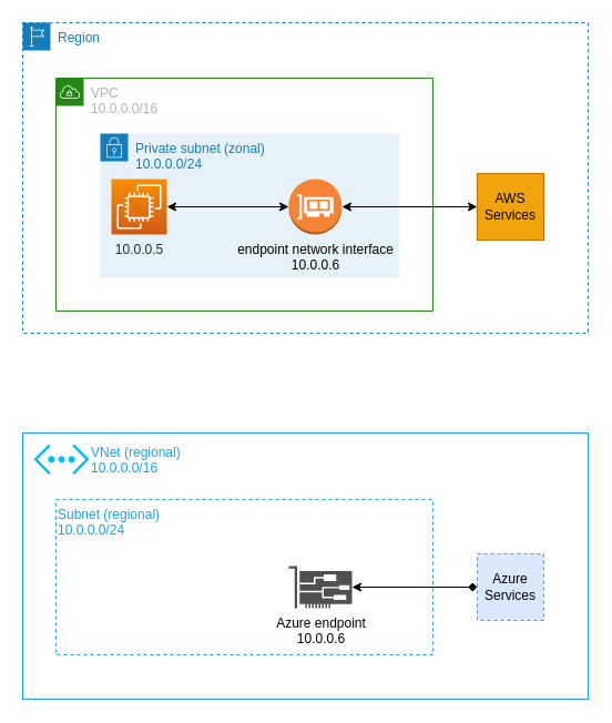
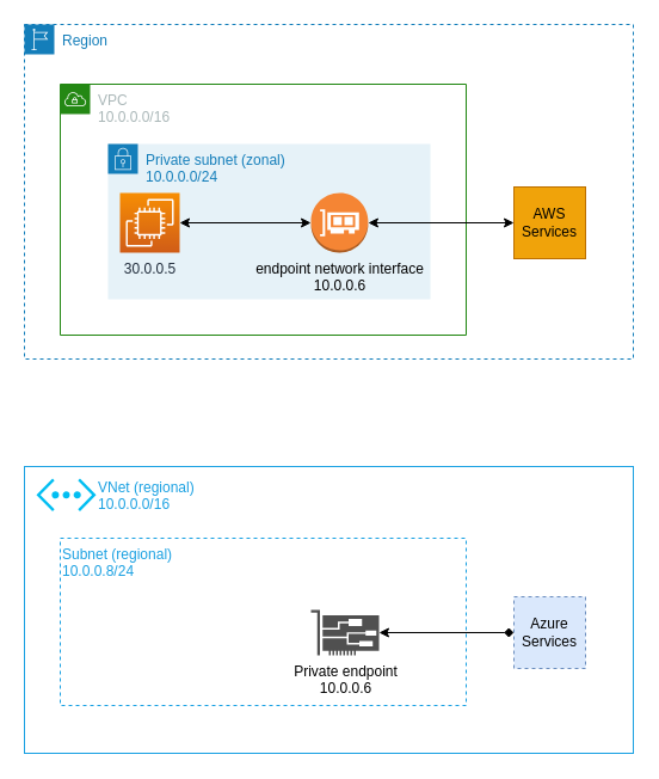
- <mxCell id="7" value="10.0.0.5" style="sketch=0;points=[[0,0,0],[0.25,0,0],[0.5,0,0],[0.75,0,0],[1,0,0],[0,1,0],[0.25,1,0],[0.5,1,0],[0.75,1,0],[1,1,0],[0,0.25,0],[0,0.5,0],[0,0.75,0],[1,0.25,0],[1,0.5,0],[1,0.75,0]];outlineConnect=0;fontColor=#232F3E;gradientColor=#F78E04;gradientDirection=north;fillColor=#D05C17;strokeColor=#ffffff;dashed=0;verticalLabelPosition=bottom;verticalAlign=top;align=center;html=1;fontSize=12;fontStyle=0;aspect=fixed;shape=mxgraph.aws4.resourceIcon;resIcon=mxgraph.aws4.ec2;" vertex="1" parent="4"><mxGeometry x="10" y="41" width="50" height="50" as="geometry" /></mxCell>
+ <mxCell id="7" value="30.0.0.5" style="sketch=0;points=[[0,0,0],[0.25,0,0],[0.5,0,0],[0.75,0,0],[1,0,0],[0,1,0],[0.25,1,0],[0.5,1,0],[0.75,1,0],[1,1,0],[0,0.25,0],[0,0.5,0],[0,0.75,0],[1,0.25,0],[1,0.5,0],[1,0.75,0]];outlineConnect=0;fontColor=#232F3E;gradientColor=#F78E04;gradientDirection=north;fillColor=#D05C17;strokeColor=#ffffff;dashed=0;verticalLabelPosition=bottom;verticalAlign=top;align=center;html=1;fontSize=12;fontStyle=0;aspect=fixed;shape=mxgraph.aws4.resourceIcon;resIcon=mxgraph.aws4.ec2;" vertex="1" parent="4"><mxGeometry x="10" y="41" width="50" height="50" as="geometry" /></mxCell>
- <mxCell id="12" value="&lt;font color=&quot;#1ba1e2&quot;&gt;Subnet (regional)&lt;br&gt;10.0.0.0/24&lt;br&gt;&lt;/font&gt;" style="rounded=0;whiteSpace=wrap;html=1;fillColor=none;strokeColor=#1BA1E2;fontColor=#ffffff;dashed=1;verticalAlign=top;align=left;" vertex="1" parent="1"><mxGeometry x="50" y="450" width="340" height="140" as="geometry" /></mxCell>
+ <mxCell id="12" value="&lt;font color=&quot;#1ba1e2&quot;&gt;Subnet (regional)&lt;br&gt;10.0.0.8/24&lt;br&gt;&lt;/font&gt;" style="rounded=0;whiteSpace=wrap;html=1;fillColor=none;strokeColor=#1BA1E2;fontColor=#ffffff;dashed=1;verticalAlign=top;align=left;" vertex="1" parent="1"><mxGeometry x="50" y="450" width="340" height="140" as="geometry" /></mxCell>
- <mxCell id="14" value="&lt;font color=&quot;#000000&quot;&gt;Azure endpoint&lt;br&gt;10.0.0.6&lt;/font&gt;" style="sketch=0;pointerEvents=1;shadow=0;dashed=0;html=1;strokeColor=none;fillColor=#505050;labelPosition=center;verticalLabelPosition=bottom;verticalAlign=top;outlineConnect=0;align=center;shape=mxgraph.office.devices.nic;fontColor=#1BA1E2;" vertex="1" parent="1"><mxGeometry x="260" y="510" width="57" height="38" as="geometry" /></mxCell>
+ <mxCell id="14" value="&lt;font color=&quot;#000000&quot;&gt;Private endpoint&lt;br&gt;10.0.0.6&lt;/font&gt;" style="sketch=0;pointerEvents=1;shadow=0;dashed=0;html=1;strokeColor=none;fillColor=#505050;labelPosition=center;verticalLabelPosition=bottom;verticalAlign=top;outlineConnect=0;align=center;shape=mxgraph.office.devices.nic;fontColor=#1BA1E2;" vertex="1" parent="1"><mxGeometry x="260" y="510" width="57" height="38" as="geometry" /></mxCell>
